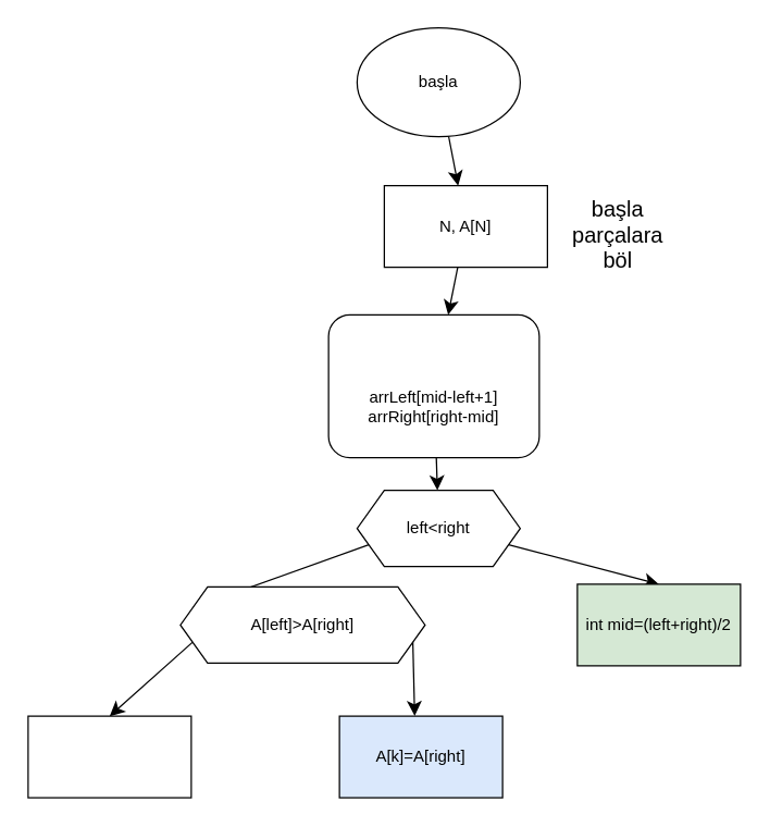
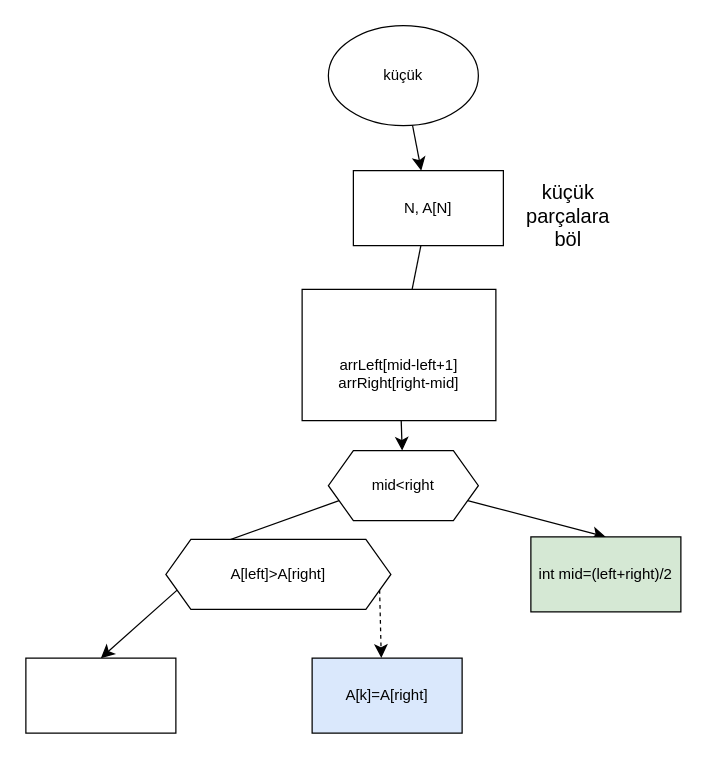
- <mxCell id="3" value="başla" style="ellipse;whiteSpace=wrap;html=1;" vertex="1" parent="1"><mxGeometry x="262" y="20" width="120" height="80" as="geometry" /></mxCell>
+ <mxCell id="3" value="küçük" style="ellipse;whiteSpace=wrap;html=1;" vertex="1" parent="1"><mxGeometry x="262" y="20" width="120" height="80" as="geometry" /></mxCell>
- <mxCell id="8" value="başla parçalara böl" style="text;html=1;align=center;verticalAlign=middle;whiteSpace=wrap;rounded=0;fontSize=16;" vertex="1" parent="1"><mxGeometry x="424" y="157" width="60" height="30" as="geometry" /></mxCell>
+ <mxCell id="8" value="küçük parçalara böl" style="text;html=1;align=center;verticalAlign=middle;whiteSpace=wrap;rounded=0;fontSize=16;" vertex="1" parent="1"><mxGeometry x="424" y="157" width="60" height="30" as="geometry" /></mxCell>
- <mxCell id="4" value="" style="edgeStyle=none;curved=1;rounded=0;orthogonalLoop=1;jettySize=auto;html=1;fontSize=12;startSize=8;endSize=8;" edge="1" parent="1" source="5" target="7"><mxGeometry relative="1" as="geometry" /></mxCell>
+ <mxCell id="4" value="" style="edgeStyle=none;curved=1;rounded=0;orthogonalLoop=1;jettySize=auto;html=1;fontSize=12;startSize=8;endSize=8;endArrow=none;" edge="1" parent="1" source="5" target="7"><mxGeometry relative="1" as="geometry" /></mxCell>
- <mxCell id="7" value="&lt;br&gt;&lt;div&gt;&lt;br&gt;&lt;/div&gt;&lt;div&gt;arrLeft[mid-left+1]&lt;/div&gt;&lt;div&gt;arrRight[right-mid]&lt;/div&gt;" style="whiteSpace=wrap;html=1;rounded=1;" vertex="1" parent="1"><mxGeometry x="241" y="231" width="155" height="105" as="geometry" /></mxCell>
+ <mxCell id="7" value="&lt;br&gt;&lt;div&gt;&lt;br&gt;&lt;/div&gt;&lt;div&gt;arrLeft[mid-left+1]&lt;/div&gt;&lt;div&gt;arrRight[right-mid]&lt;/div&gt;" style="rounded=0;whiteSpace=wrap;html=1;" vertex="1" parent="1"><mxGeometry x="241" y="231" width="155" height="105" as="geometry" /></mxCell>
- <mxCell id="11" value="left&amp;lt;right" style="shape=hexagon;perimeter=hexagonPerimeter2;whiteSpace=wrap;html=1;fixedSize=1;rounded=0;" vertex="1" parent="1"><mxGeometry x="262" y="360" width="120" height="56" as="geometry" /></mxCell>
+ <mxCell id="11" value="mid&amp;lt;right" style="shape=hexagon;perimeter=hexagonPerimeter2;whiteSpace=wrap;html=1;fixedSize=1;rounded=0;" vertex="1" parent="1"><mxGeometry x="262" y="360" width="120" height="56" as="geometry" /></mxCell>
- <mxCell id="12" style="edgeStyle=none;curved=1;rounded=0;orthogonalLoop=1;jettySize=auto;html=1;exitX=1;exitY=0.75;exitDx=0;exitDy=0;fontSize=12;startSize=8;endSize=8;entryX=0.461;entryY=-0.003;entryDx=0;entryDy=0;entryPerimeter=0;" edge="1" parent="1" source="14" target="15"><mxGeometry relative="1" as="geometry"><mxPoint x="297" y="520" as="targetPoint" /></mxGeometry></mxCell>
+ <mxCell id="12" style="edgeStyle=none;curved=1;rounded=0;orthogonalLoop=1;jettySize=auto;html=1;exitX=1;exitY=0.75;exitDx=0;exitDy=0;fontSize=12;startSize=8;endSize=8;entryX=0.461;entryY=-0.003;entryDx=0;entryDy=0;entryPerimeter=0;dashed=1;" edge="1" parent="1" source="14" target="15"><mxGeometry relative="1" as="geometry"><mxPoint x="297" y="520" as="targetPoint" /></mxGeometry></mxCell>
